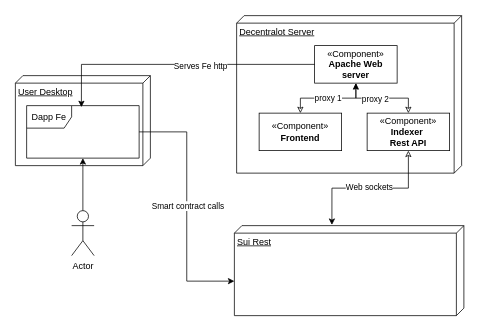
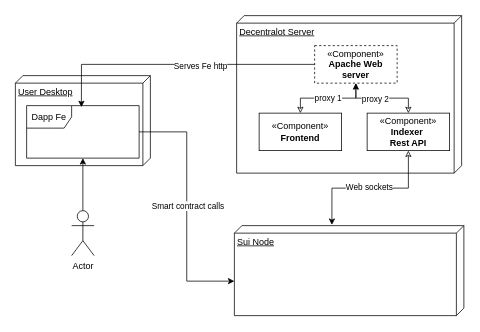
- <mxCell id="4" value="«Component»&lt;br&gt;&lt;b&gt;Apache Web server&lt;/b&gt;" style="html=1;whiteSpace=wrap;" vertex="1" parent="1"><mxGeometry x="419" y="60" width="110" height="50" as="geometry" /></mxCell>
+ <mxCell id="4" value="«Component»&lt;br&gt;&lt;b&gt;Apache Web server&lt;/b&gt;" style="html=1;whiteSpace=wrap;dashed=1;" vertex="1" parent="1"><mxGeometry x="419" y="60" width="110" height="50" as="geometry" /></mxCell>
- <mxCell id="12" value="Sui Rest" style="verticalAlign=top;align=left;spacingTop=8;spacingLeft=2;spacingRight=12;shape=cube;size=10;direction=south;fontStyle=4;html=1;whiteSpace=wrap;" vertex="1" parent="1"><mxGeometry x="312" y="300" width="306" height="120" as="geometry" /></mxCell>
+ <mxCell id="12" value="Sui Node" style="verticalAlign=top;align=left;spacingTop=8;spacingLeft=2;spacingRight=12;shape=cube;size=10;direction=south;fontStyle=4;html=1;whiteSpace=wrap;" vertex="1" parent="1"><mxGeometry x="312" y="300" width="306" height="120" as="geometry" /></mxCell>
